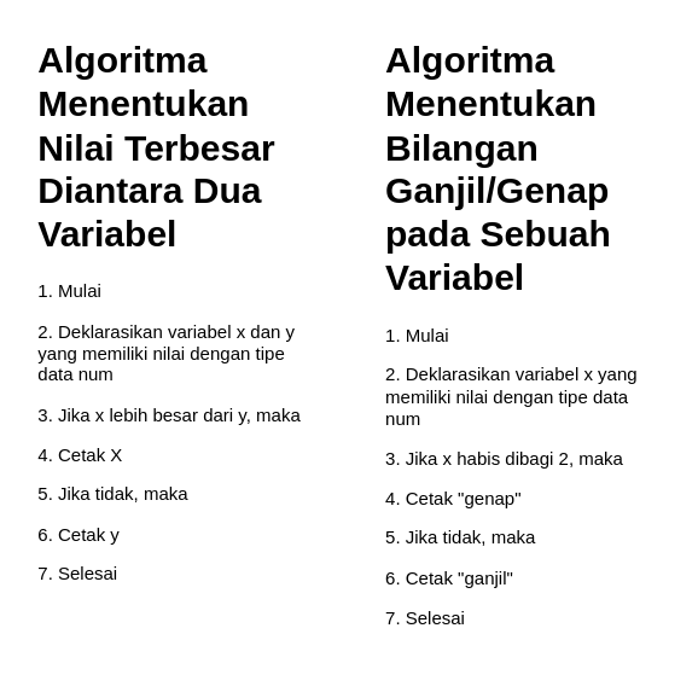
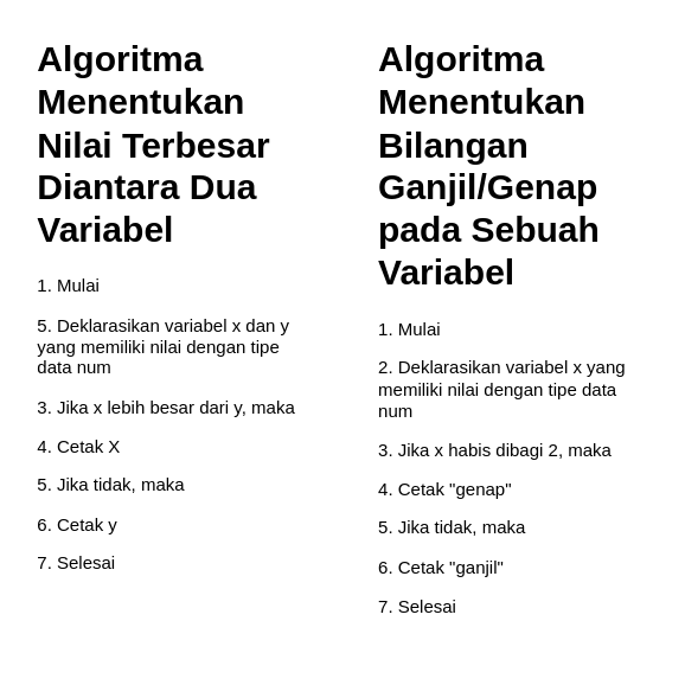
- <mxCell id="2" value="&lt;h1&gt;Algoritma Menentukan Nilai Terbesar Diantara Dua Variabel&lt;/h1&gt;&lt;p&gt;1. Mulai&lt;/p&gt;&lt;p&gt;2. Deklarasikan variabel x dan y yang memiliki nilai dengan tipe data num&lt;/p&gt;&lt;p&gt;3. Jika x lebih besar dari y, maka&lt;/p&gt;&lt;p&gt;4. Cetak X&amp;nbsp;&lt;/p&gt;&lt;p&gt;5. Jika tidak, maka&amp;nbsp;&lt;/p&gt;&lt;p&gt;6. Cetak y&lt;/p&gt;&lt;p&gt;7. Selesai&lt;/p&gt;" style="text;html=1;strokeColor=none;fillColor=none;spacing=5;spacingTop=-20;whiteSpace=wrap;overflow=hidden;rounded=0;" parent="1" vertex="1"><mxGeometry x="20" width="190" height="410" as="geometry" y="20" /></mxCell>
+ <mxCell id="2" value="&lt;h1&gt;Algoritma Menentukan Nilai Terbesar Diantara Dua Variabel&lt;/h1&gt;&lt;p&gt;1. Mulai&lt;/p&gt;&lt;p&gt;5. Deklarasikan variabel x dan y yang memiliki nilai dengan tipe data num&lt;/p&gt;&lt;p&gt;3. Jika x lebih besar dari y, maka&lt;/p&gt;&lt;p&gt;4. Cetak X&amp;nbsp;&lt;/p&gt;&lt;p&gt;5. Jika tidak, maka&amp;nbsp;&lt;/p&gt;&lt;p&gt;6. Cetak y&lt;/p&gt;&lt;p&gt;7. Selesai&lt;/p&gt;" style="text;html=1;strokeColor=none;fillColor=none;spacing=5;spacingTop=-20;whiteSpace=wrap;overflow=hidden;rounded=0;" parent="1" vertex="1"><mxGeometry x="20" width="190" height="410" as="geometry" y="20" /></mxCell>
